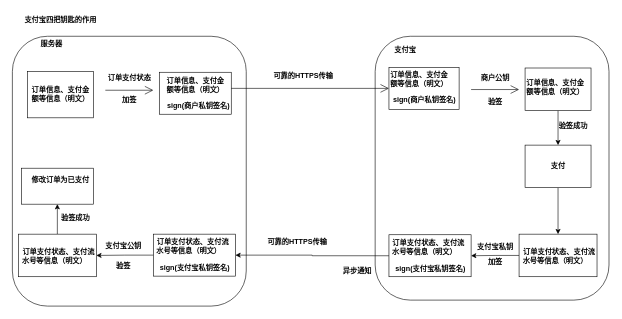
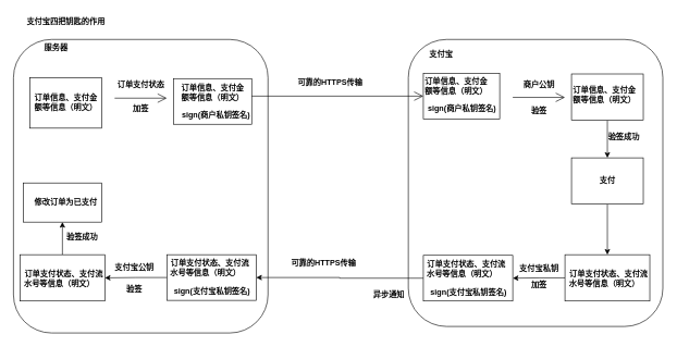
- <mxCell id="51" value="修改订单为已支付" style="text;align=center;fontStyle=1;verticalAlign=middle;spacingLeft=3;spacingRight=3;strokeColor=none;rotatable=0;points=[[0,0.5],[1,0.5]];portConstraint=eastwest;html=1;" vertex="1" parent="1"><mxGeometry x="60" y="287" width="80" height="26" as="geometry" /></mxCell>
+ <mxCell id="51" value="修改订单为已支付" style="text;align=center;fontStyle=1;verticalAlign=middle;spacingLeft=3;spacingRight=3;strokeColor=none;rotatable=0;points=[[0,0.5],[1,0.5]];portConstraint=eastwest;html=1;" vertex="1" parent="1"><mxGeometry x="60" y="297" width="80" height="26" as="geometry" /></mxCell>
